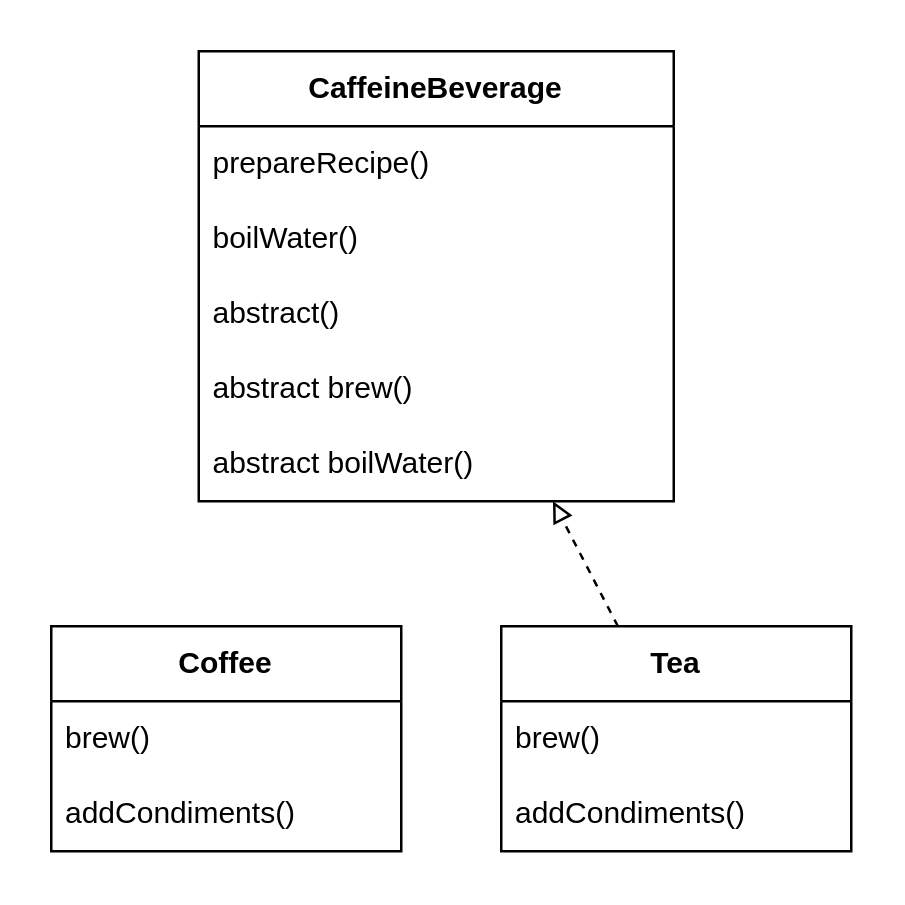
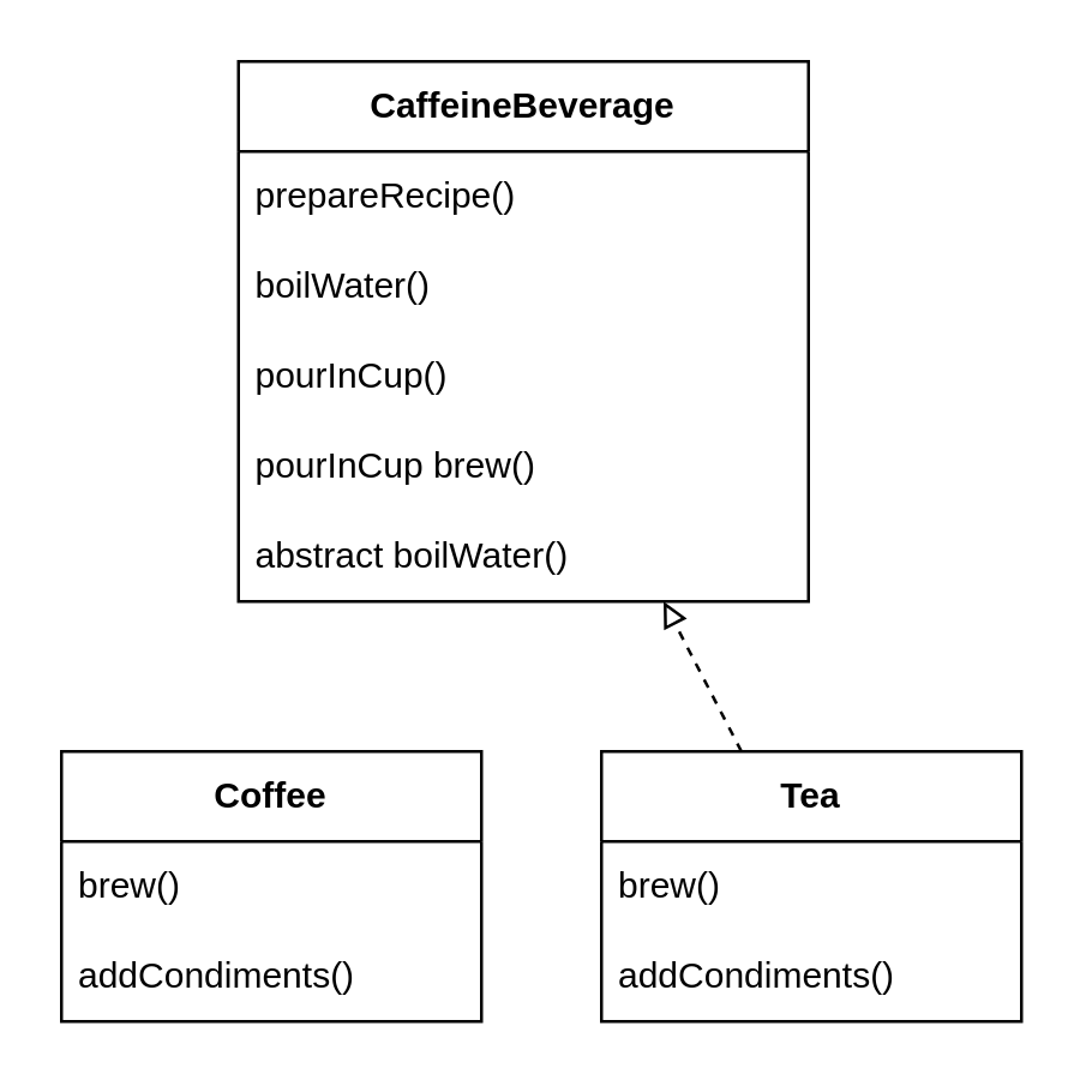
- <mxCell id="5" value="abstract()" style="text;strokeColor=none;fillColor=none;align=left;verticalAlign=middle;spacingLeft=4;spacingRight=4;overflow=hidden;points=[[0,0.5],[1,0.5]];portConstraint=eastwest;rotatable=0;whiteSpace=wrap;html=1;" parent="2" vertex="1"><mxGeometry y="90" width="190" height="30" as="geometry" /></mxCell>
+ <mxCell id="5" value="pourInCup()" style="text;strokeColor=none;fillColor=none;align=left;verticalAlign=middle;spacingLeft=4;spacingRight=4;overflow=hidden;points=[[0,0.5],[1,0.5]];portConstraint=eastwest;rotatable=0;whiteSpace=wrap;html=1;" parent="2" vertex="1"><mxGeometry y="90" width="190" height="30" as="geometry" /></mxCell>
- <mxCell id="6" value="abstract brew()" style="text;strokeColor=none;fillColor=none;align=left;verticalAlign=middle;spacingLeft=4;spacingRight=4;overflow=hidden;points=[[0,0.5],[1,0.5]];portConstraint=eastwest;rotatable=0;whiteSpace=wrap;html=1;" vertex="1" parent="2"><mxGeometry y="120" width="190" height="30" as="geometry" /></mxCell>
+ <mxCell id="6" value="pourInCup brew()" style="text;strokeColor=none;fillColor=none;align=left;verticalAlign=middle;spacingLeft=4;spacingRight=4;overflow=hidden;points=[[0,0.5],[1,0.5]];portConstraint=eastwest;rotatable=0;whiteSpace=wrap;html=1;" vertex="1" parent="2"><mxGeometry y="120" width="190" height="30" as="geometry" /></mxCell>
